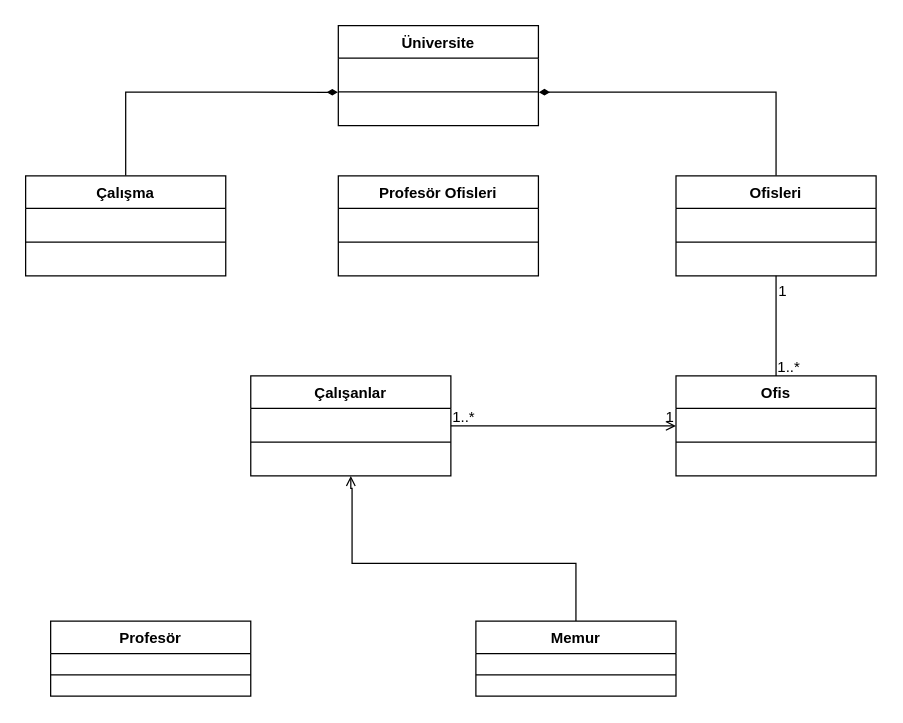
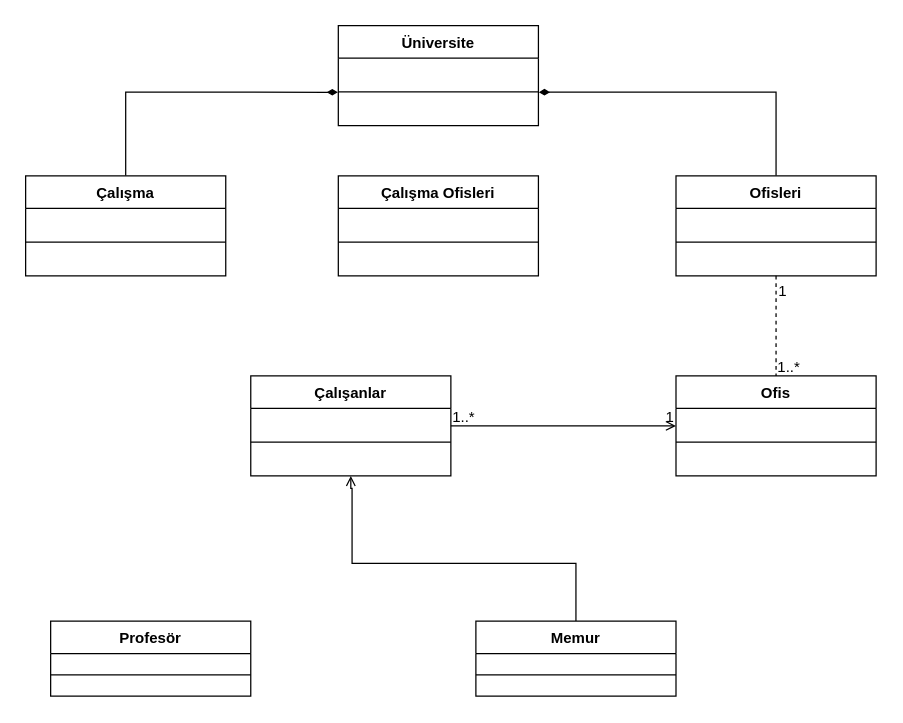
- <mxCell id="22" value="Profesör Ofisleri" style="swimlane;fontStyle=1;align=center;verticalAlign=top;childLayout=stackLayout;horizontal=1;startSize=26;horizontalStack=0;resizeParent=1;resizeParentMax=0;resizeLast=0;collapsible=1;marginBottom=0;whiteSpace=wrap;html=1;" vertex="1" parent="1"><mxGeometry x="270" y="140" width="160" height="80" as="geometry" /></mxCell>
+ <mxCell id="22" value="Çalışma Ofisleri" style="swimlane;fontStyle=1;align=center;verticalAlign=top;childLayout=stackLayout;horizontal=1;startSize=26;horizontalStack=0;resizeParent=1;resizeParentMax=0;resizeLast=0;collapsible=1;marginBottom=0;whiteSpace=wrap;html=1;" vertex="1" parent="1"><mxGeometry x="270" y="140" width="160" height="80" as="geometry" /></mxCell>
- <mxCell id="14" style="edgeStyle=orthogonalEdgeStyle;rounded=0;orthogonalLoop=1;jettySize=auto;html=1;entryX=0.5;entryY=0;entryDx=0;entryDy=0;endArrow=none;endFill=0;" edge="1" parent="1" source="16" target="10"><mxGeometry relative="1" as="geometry" /></mxCell>
+ <mxCell id="14" style="edgeStyle=orthogonalEdgeStyle;rounded=0;orthogonalLoop=1;jettySize=auto;html=1;entryX=0.5;entryY=0;entryDx=0;entryDy=0;endArrow=none;endFill=0;dashed=1;" edge="1" parent="1" source="16" target="10"><mxGeometry relative="1" as="geometry" /></mxCell>
